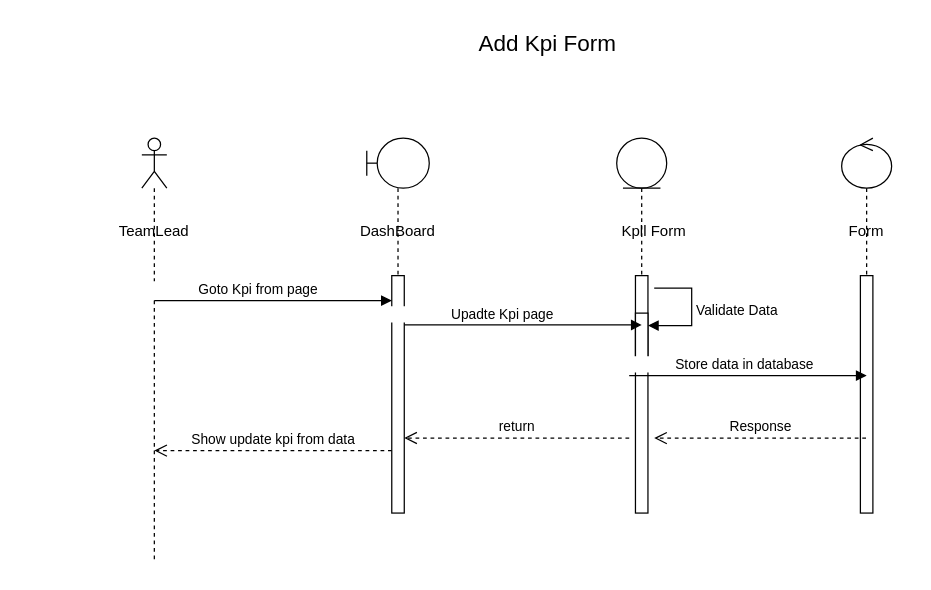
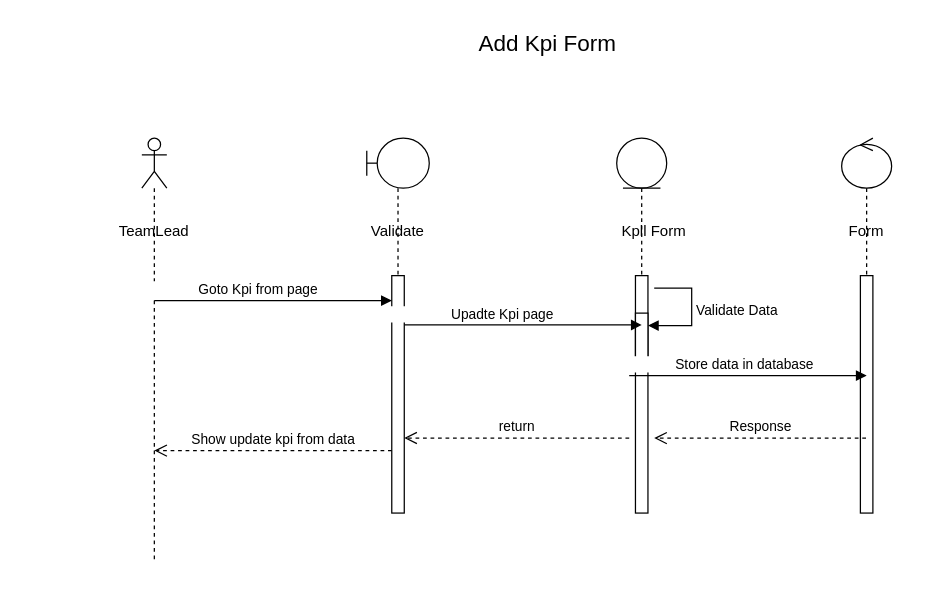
- <mxCell id="9" value="DashBoard" style="text;html=1;align=center;verticalAlign=middle;whiteSpace=wrap;rounded=0;" vertex="1" parent="1"><mxGeometry x="215" y="170" width="60" height="30" as="geometry" /></mxCell>
+ <mxCell id="9" value="Validate" style="text;html=1;align=center;verticalAlign=middle;whiteSpace=wrap;rounded=0;" vertex="1" parent="1"><mxGeometry x="215" y="170" width="60" height="30" as="geometry" /></mxCell>
